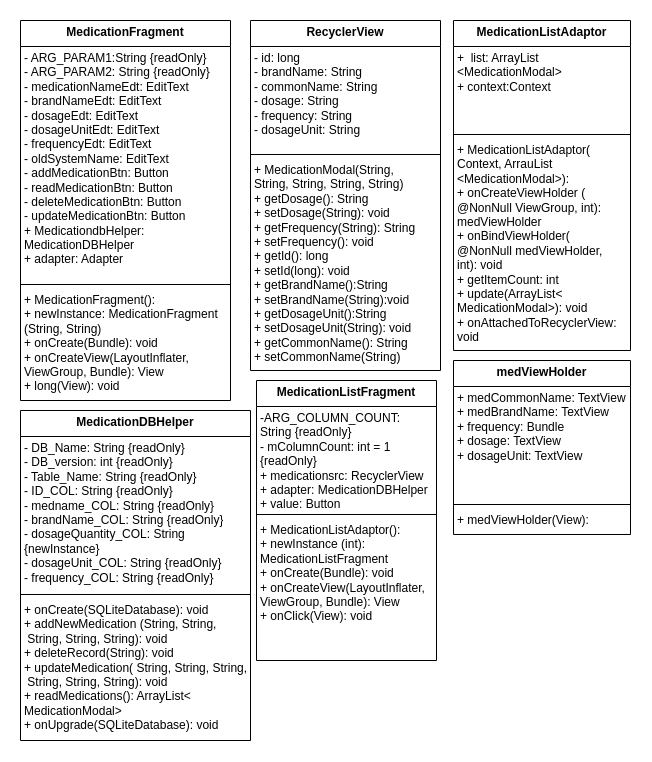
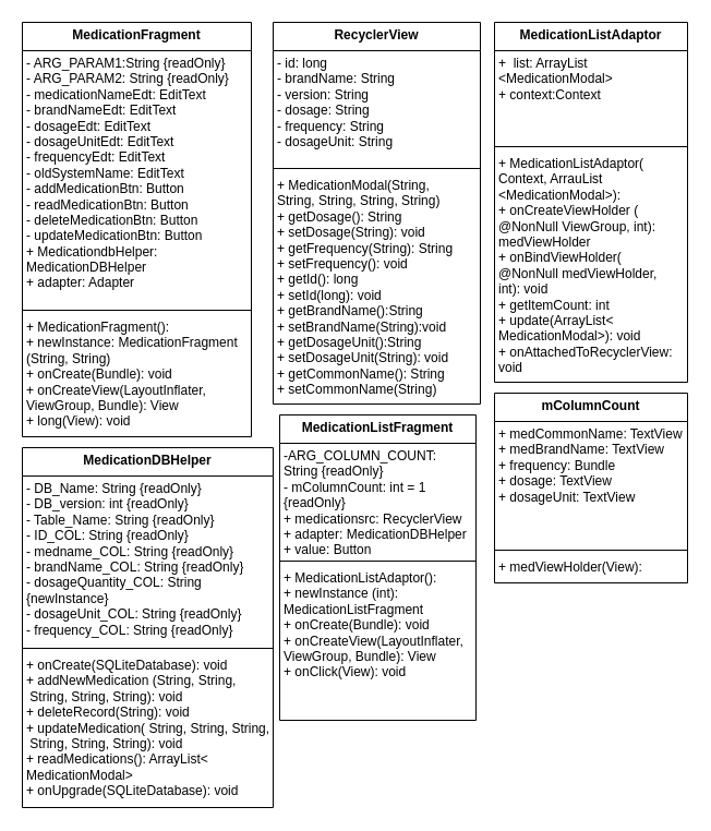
- <mxCell id="19" value="- id: long&#10;- brandName: String&#10;- commonName: String&#10;- dosage: String&#10;- frequency: String&#10;- dosageUnit: String" style="text;strokeColor=none;fillColor=none;align=left;verticalAlign=top;spacingLeft=4;spacingRight=4;overflow=hidden;rotatable=0;points=[[0,0.5],[1,0.5]];portConstraint=eastwest;whiteSpace=wrap;spacing=0;" vertex="1" parent="18"><mxGeometry y="26" width="190" height="104" as="geometry" /></mxCell>
+ <mxCell id="19" value="- id: long&#10;- brandName: String&#10;- version: String&#10;- dosage: String&#10;- frequency: String&#10;- dosageUnit: String" style="text;strokeColor=none;fillColor=none;align=left;verticalAlign=top;spacingLeft=4;spacingRight=4;overflow=hidden;rotatable=0;points=[[0,0.5],[1,0.5]];portConstraint=eastwest;whiteSpace=wrap;spacing=0;" vertex="1" parent="18"><mxGeometry y="26" width="190" height="104" as="geometry" /></mxCell>
- <mxCell id="22" value="medViewHolder" style="swimlane;fontStyle=1;align=center;verticalAlign=top;childLayout=stackLayout;horizontal=1;startSize=26;horizontalStack=0;resizeParent=1;resizeParentMax=0;resizeLast=0;collapsible=1;marginBottom=0;whiteSpace=wrap;spacing=0;" vertex="1" parent="1"><mxGeometry x="453" y="360" width="177" height="174" as="geometry" /></mxCell>
+ <mxCell id="22" value="mColumnCount" style="swimlane;fontStyle=1;align=center;verticalAlign=top;childLayout=stackLayout;horizontal=1;startSize=26;horizontalStack=0;resizeParent=1;resizeParentMax=0;resizeLast=0;collapsible=1;marginBottom=0;whiteSpace=wrap;spacing=0;" vertex="1" parent="1"><mxGeometry x="453" y="360" width="177" height="174" as="geometry" /></mxCell>
